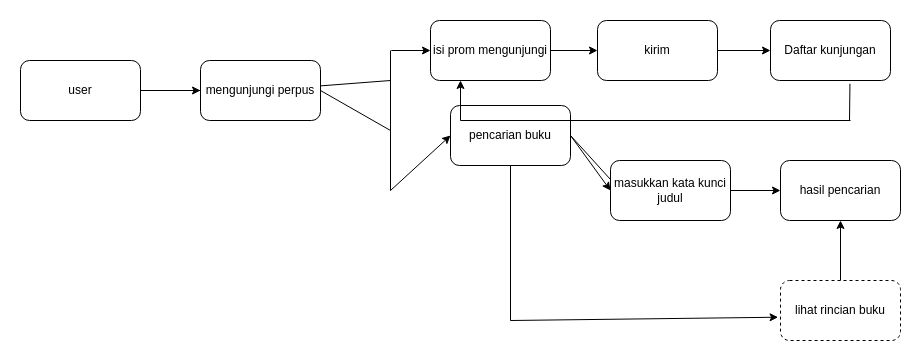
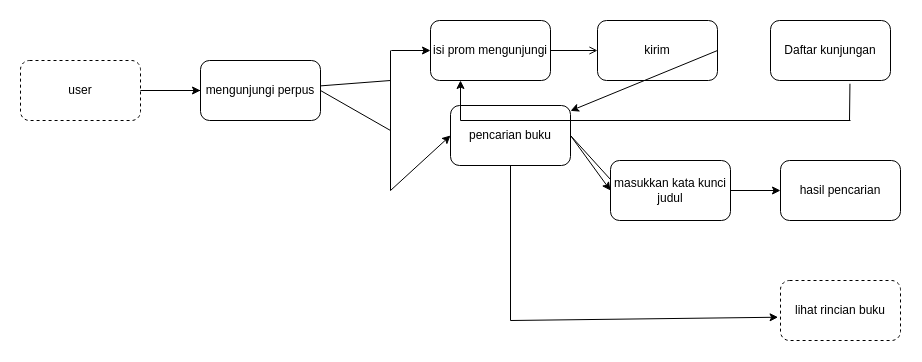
- <mxCell id="24" value="" style="endArrow=classic;html=1;rounded=0;entryX=0;entryY=0.5;entryDx=0;entryDy=0;exitX=1;exitY=0.5;exitDx=0;exitDy=0;" edge="1" parent="1" source="6" target="8"><mxGeometry width="50" height="50" relative="1" as="geometry"><mxPoint x="540" y="250" as="sourcePoint" /><mxPoint x="590" y="200" as="targetPoint" /></mxGeometry></mxCell>
+ <mxCell id="24" value="" style="endArrow=open;html=1;rounded=0;entryX=0;entryY=0.5;entryDx=0;entryDy=0;exitX=1;exitY=0.5;exitDx=0;exitDy=0;" edge="1" parent="1" source="6" target="8"><mxGeometry width="50" height="50" relative="1" as="geometry"><mxPoint x="540" y="250" as="sourcePoint" /><mxPoint x="590" y="200" as="targetPoint" /></mxGeometry></mxCell>
- <mxCell id="23" value="" style="endArrow=classic;html=1;rounded=0;entryX=0;entryY=0.5;entryDx=0;entryDy=0;exitX=1;exitY=0.5;exitDx=0;exitDy=0;" edge="1" parent="1" source="8" target="9"><mxGeometry width="50" height="50" relative="1" as="geometry"><mxPoint x="540" y="250" as="sourcePoint" /><mxPoint x="590" y="200" as="targetPoint" /></mxGeometry></mxCell>
+ <mxCell id="23" value="" style="endArrow=classic;html=1;rounded=0;exitX=1;exitY=0.5;exitDx=0;exitDy=0;" edge="1" parent="1" source="8" target="7"><mxGeometry width="50" height="50" relative="1" as="geometry"><mxPoint x="540" y="250" as="sourcePoint" /><mxPoint x="590" y="200" as="targetPoint" /></mxGeometry></mxCell>
- <mxCell id="3" value="user" style="rounded=1;whiteSpace=wrap;html=1;" vertex="1" parent="1"><mxGeometry x="20" y="60" width="120" height="60" as="geometry" /></mxCell>
+ <mxCell id="3" value="user" style="rounded=1;whiteSpace=wrap;html=1;dashed=1;" vertex="1" parent="1"><mxGeometry x="20" y="60" width="120" height="60" as="geometry" /></mxCell>
- <mxCell id="22" value="" style="endArrow=classic;html=1;rounded=0;entryX=0.5;entryY=1;entryDx=0;entryDy=0;exitX=0.5;exitY=0;exitDx=0;exitDy=0;" edge="1" parent="1" source="13" target="12"><mxGeometry width="50" height="50" relative="1" as="geometry"><mxPoint x="830" y="270" as="sourcePoint" /><mxPoint x="590" y="200" as="targetPoint" /></mxGeometry></mxCell>
